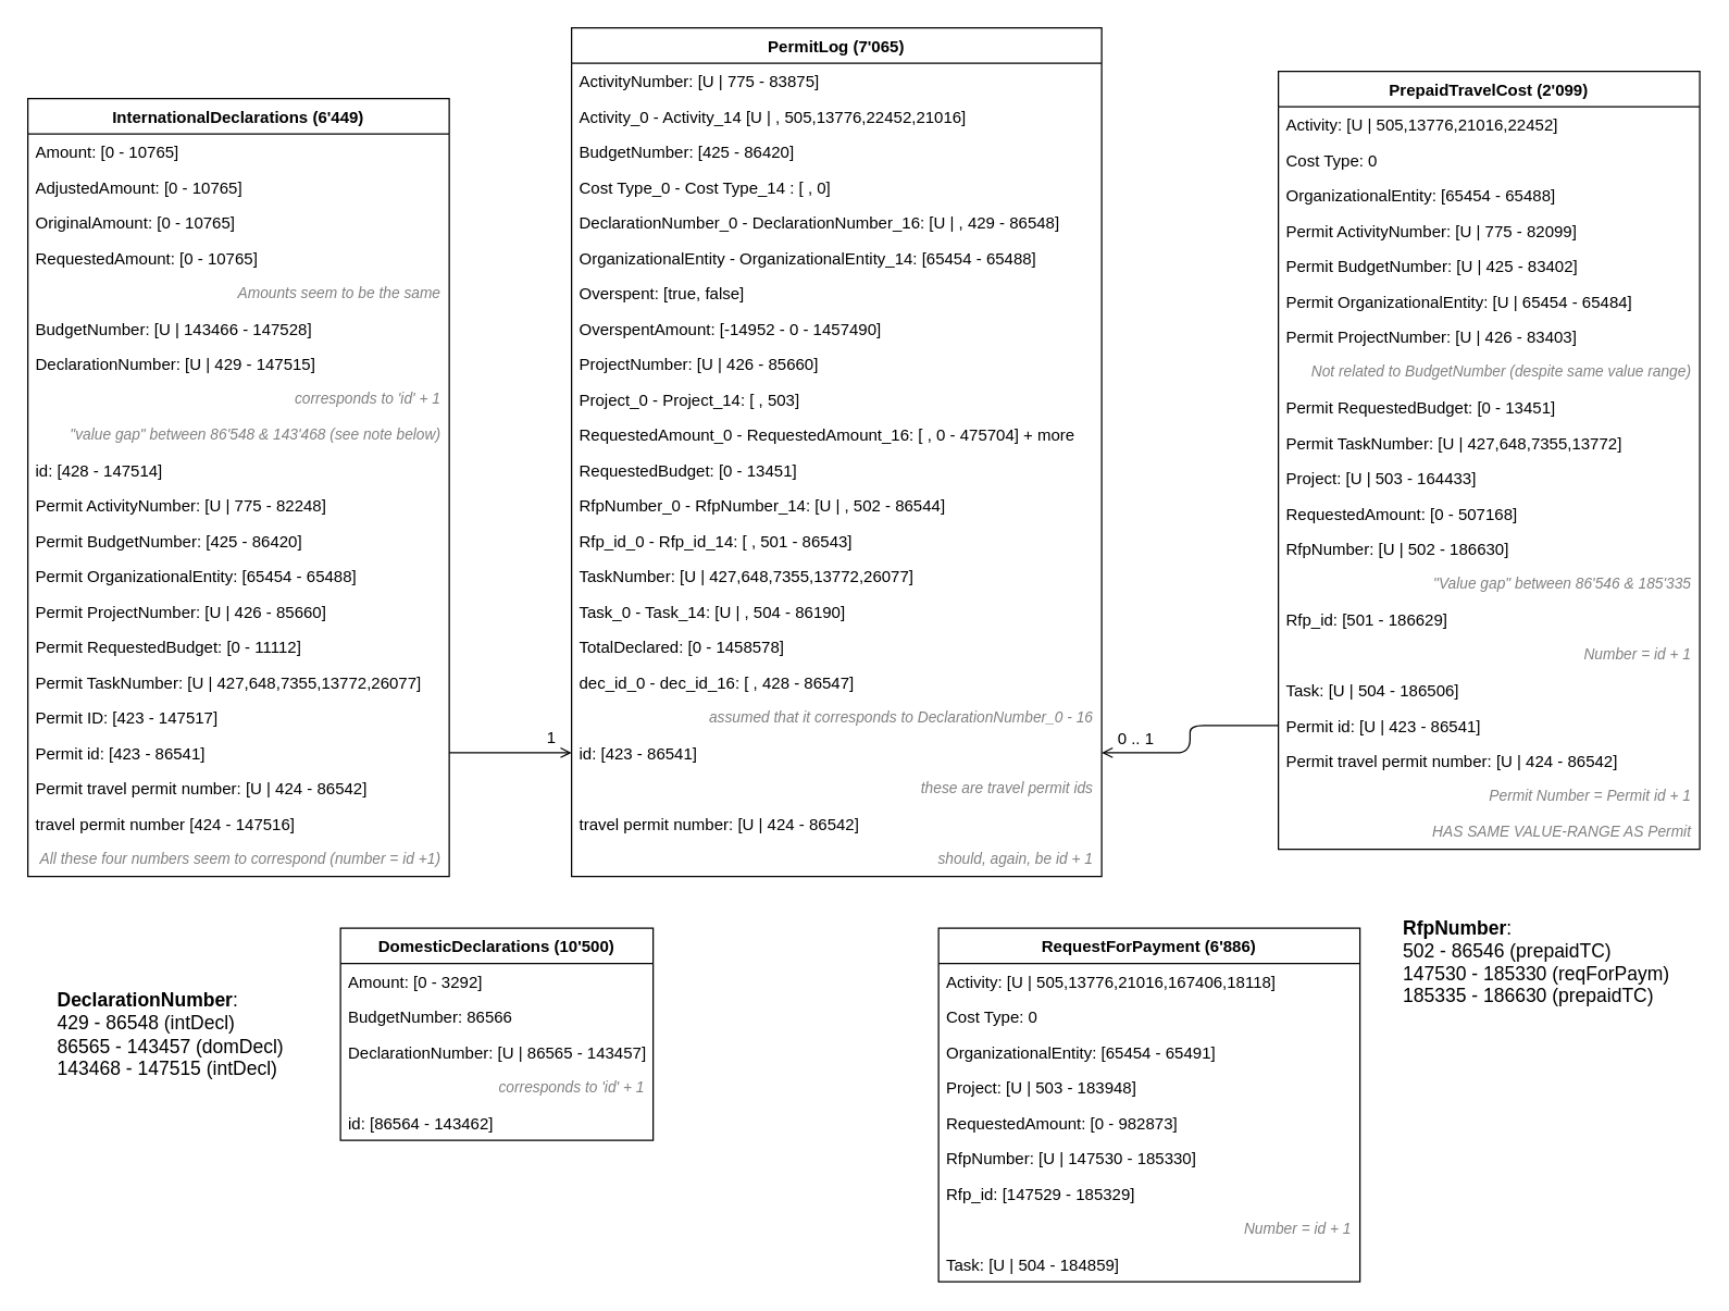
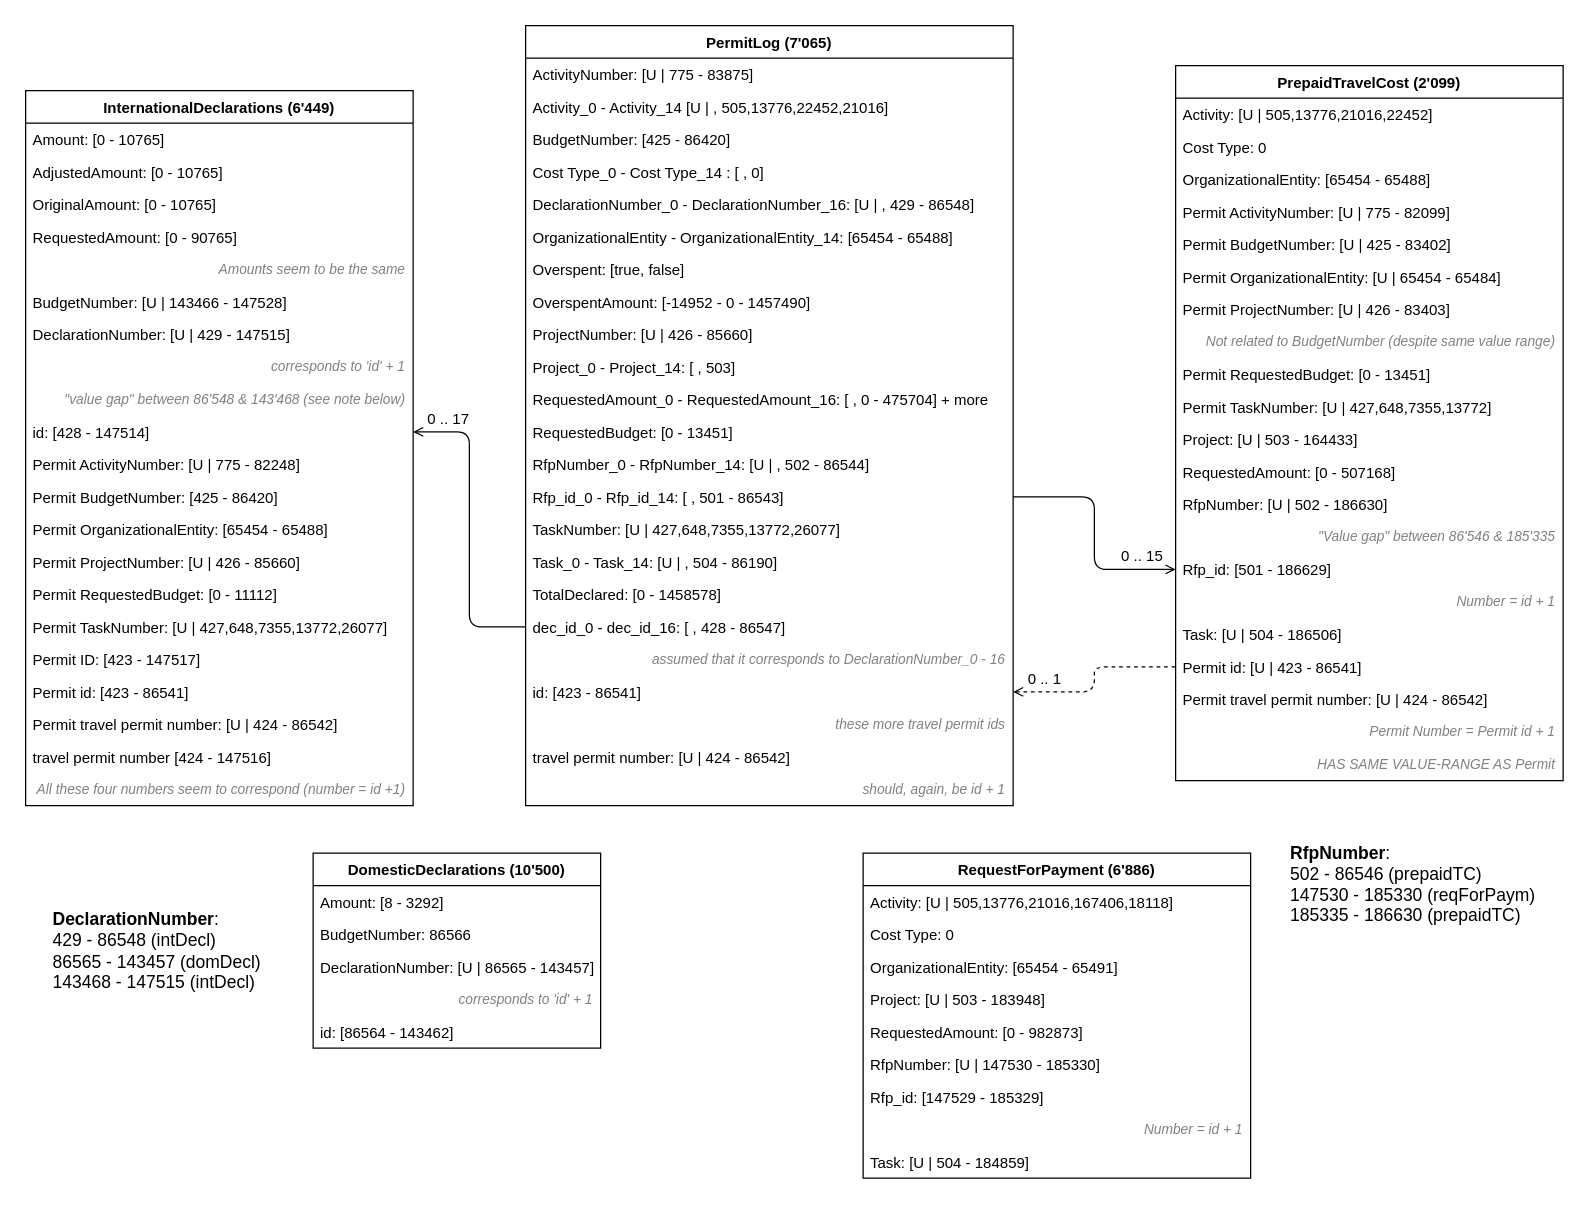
- <mxCell id="52" value="RequestedAmount: [0 - 10765]" style="text;strokeColor=none;fillColor=none;align=left;verticalAlign=top;spacingLeft=4;spacingRight=4;overflow=hidden;rotatable=0;points=[[0,0.5],[1,0.5]];portConstraint=eastwest;" parent="48" vertex="1"><mxGeometry y="104" width="310" height="26" as="geometry" /></mxCell>
+ <mxCell id="52" value="RequestedAmount: [0 - 90765]" style="text;strokeColor=none;fillColor=none;align=left;verticalAlign=top;spacingLeft=4;spacingRight=4;overflow=hidden;rotatable=0;points=[[0,0.5],[1,0.5]];portConstraint=eastwest;" parent="48" vertex="1"><mxGeometry y="104" width="310" height="26" as="geometry" /></mxCell>
+ <mxCell id="91" value="" style="endArrow=none;html=1;edgeStyle=orthogonalEdgeStyle;fontSize=14;fontColor=#000000;startArrow=open;startFill=0;" parent="1" source="58" target="42" edge="1"><mxGeometry relative="1" as="geometry"><mxPoint x="510" y="692" as="sourcePoint" /><mxPoint x="670" y="692" as="targetPoint" /></mxGeometry></mxCell>
+ <mxCell id="92" value="0 .. 17" style="edgeLabel;html=1;align=center;verticalAlign=middle;resizable=0;points=[];fontSize=12;" vertex="1" connectable="0" parent="91"><mxGeometry x="-0.715" y="1" relative="1" as="geometry"><mxPoint x="-8" y="-10" as="offset" /></mxGeometry></mxCell>
+ <mxCell id="94" value="" style="endArrow=open;html=1;edgeStyle=orthogonalEdgeStyle;fontSize=14;fontColor=#000000;endFill=0;" parent="1" source="38" target="17" edge="1"><mxGeometry relative="1" as="geometry"><mxPoint x="890" y="432" as="sourcePoint" /><mxPoint x="1050" y="432" as="targetPoint" /></mxGeometry></mxCell>
+ <mxCell id="95" value="0 .. 15" style="edgeLabel;html=1;align=center;verticalAlign=middle;resizable=0;points=[];fontSize=12;" vertex="1" connectable="0" parent="94"><mxGeometry x="0.83" y="-1" relative="1" as="geometry"><mxPoint x="-12" y="-12" as="offset" /></mxGeometry></mxCell>
- <mxCell id="72" value="" style="endArrow=none;html=1;edgeStyle=orthogonalEdgeStyle;fontSize=11;fontColor=#808080;entryX=0;entryY=0.5;entryDx=0;entryDy=0;startArrow=open;startFill=0;" parent="1" source="44" target="20" edge="1"><mxGeometry relative="1" as="geometry"><mxPoint x="540" y="672" as="sourcePoint" /><mxPoint x="700" y="672" as="targetPoint" /></mxGeometry></mxCell>
+ <mxCell id="72" value="" style="endArrow=none;html=1;edgeStyle=orthogonalEdgeStyle;fontSize=11;fontColor=#808080;entryX=0;entryY=0.5;entryDx=0;entryDy=0;startArrow=open;startFill=0;dashed=1;" parent="1" source="44" target="20" edge="1"><mxGeometry relative="1" as="geometry"><mxPoint x="540" y="672" as="sourcePoint" /><mxPoint x="700" y="672" as="targetPoint" /></mxGeometry></mxCell>
- <mxCell id="70" value="" style="endArrow=open;html=1;edgeStyle=orthogonalEdgeStyle;fontSize=11;fontColor=#808080;entryX=0;entryY=0.5;entryDx=0;entryDy=0;endFill=0;" parent="1" source="66" target="44" edge="1"><mxGeometry relative="1" as="geometry"><mxPoint x="-80" y="732" as="sourcePoint" /><mxPoint x="80" y="732" as="targetPoint" /></mxGeometry></mxCell>
- <mxCell id="71" value="1" style="edgeLabel;html=1;align=center;verticalAlign=middle;resizable=0;points=[];fontSize=12;" vertex="1" connectable="0" parent="70"><mxGeometry x="0.756" y="-1" relative="1" as="geometry"><mxPoint x="-5" y="-13" as="offset" /></mxGeometry></mxCell>
- <mxCell id="45" value="these are travel permit ids" style="text;strokeColor=none;fillColor=none;align=right;verticalAlign=top;spacingLeft=4;spacingRight=4;overflow=hidden;rotatable=0;points=[[0,0.5],[1,0.5]];portConstraint=eastwest;fontSize=11;fontStyle=2;fontColor=#808080;" parent="24" vertex="1"><mxGeometry y="546" width="390" height="26" as="geometry" /></mxCell>
+ <mxCell id="45" value="these more travel permit ids" style="text;strokeColor=none;fillColor=none;align=right;verticalAlign=top;spacingLeft=4;spacingRight=4;overflow=hidden;rotatable=0;points=[[0,0.5],[1,0.5]];portConstraint=eastwest;fontSize=11;fontStyle=2;fontColor=#808080;" parent="24" vertex="1"><mxGeometry y="546" width="390" height="26" as="geometry" /></mxCell>
- <mxCell id="75" value="Amount: [0 - 3292]" style="text;strokeColor=none;fillColor=none;align=left;verticalAlign=top;spacingLeft=4;spacingRight=4;overflow=hidden;rotatable=0;points=[[0,0.5],[1,0.5]];portConstraint=eastwest;" parent="74" vertex="1"><mxGeometry y="26" width="230" height="26" as="geometry" /></mxCell>
+ <mxCell id="75" value="Amount: [8 - 3292]" style="text;strokeColor=none;fillColor=none;align=left;verticalAlign=top;spacingLeft=4;spacingRight=4;overflow=hidden;rotatable=0;points=[[0,0.5],[1,0.5]];portConstraint=eastwest;" parent="74" vertex="1"><mxGeometry y="26" width="230" height="26" as="geometry" /></mxCell>
